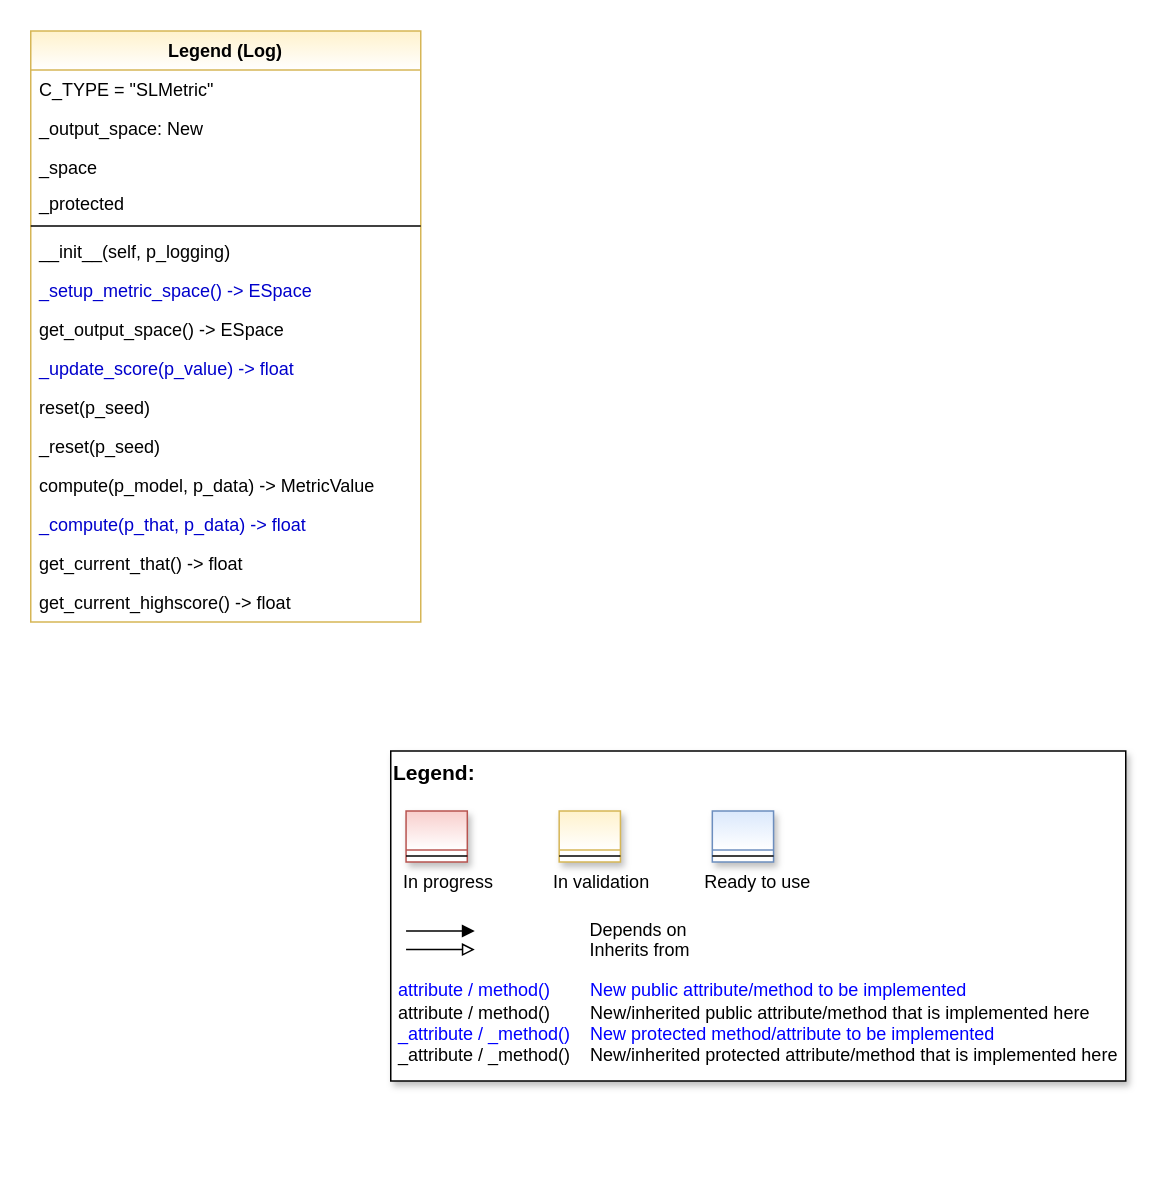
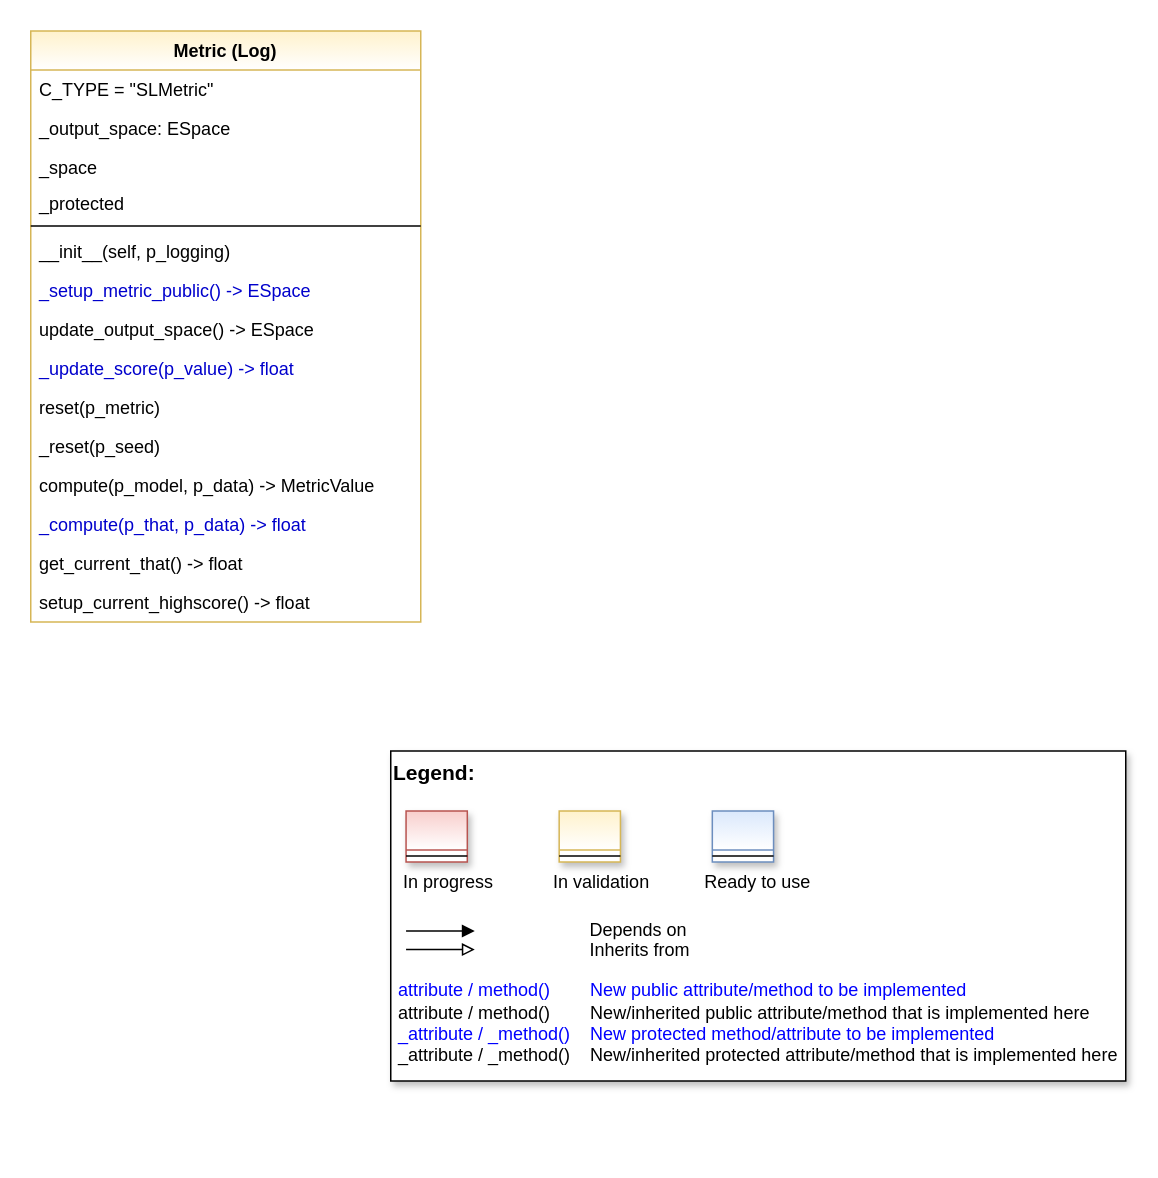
- <mxCell id="2" value="Legend (Log)" style="swimlane;fontStyle=1;align=center;verticalAlign=top;childLayout=stackLayout;horizontal=1;startSize=26;horizontalStack=0;resizeParent=1;resizeParentMax=0;resizeLast=0;collapsible=1;marginBottom=0;fillColor=#fff2cc;strokeColor=#d6b656;swimlaneFillColor=default;gradientColor=#FFFFFF;" vertex="1" parent="1"><mxGeometry x="20" y="20" width="260" height="394" as="geometry" /></mxCell>
+ <mxCell id="2" value="Metric (Log)" style="swimlane;fontStyle=1;align=center;verticalAlign=top;childLayout=stackLayout;horizontal=1;startSize=26;horizontalStack=0;resizeParent=1;resizeParentMax=0;resizeLast=0;collapsible=1;marginBottom=0;fillColor=#fff2cc;strokeColor=#d6b656;swimlaneFillColor=default;gradientColor=#FFFFFF;" vertex="1" parent="1"><mxGeometry x="20" y="20" width="260" height="394" as="geometry" /></mxCell>
- <mxCell id="4" value="_output_space: New" style="text;strokeColor=none;fillColor=none;align=left;verticalAlign=top;spacingLeft=4;spacingRight=4;overflow=hidden;rotatable=0;points=[[0,0.5],[1,0.5]];portConstraint=eastwest;" vertex="1" parent="2"><mxGeometry y="52" width="260" height="26" as="geometry" /></mxCell>
+ <mxCell id="4" value="_output_space: ESpace" style="text;strokeColor=none;fillColor=none;align=left;verticalAlign=top;spacingLeft=4;spacingRight=4;overflow=hidden;rotatable=0;points=[[0,0.5],[1,0.5]];portConstraint=eastwest;" vertex="1" parent="2"><mxGeometry y="52" width="260" height="26" as="geometry" /></mxCell>
- <mxCell id="9" value="_setup_metric_space() -&gt; ESpace" style="text;strokeColor=none;fillColor=none;align=left;verticalAlign=top;spacingLeft=4;spacingRight=4;overflow=hidden;rotatable=0;points=[[0,0.5],[1,0.5]];portConstraint=eastwest;fontColor=#0000CC;" vertex="1" parent="2"><mxGeometry y="160" width="260" height="26" as="geometry" /></mxCell>
+ <mxCell id="9" value="_setup_metric_public() -&gt; ESpace" style="text;strokeColor=none;fillColor=none;align=left;verticalAlign=top;spacingLeft=4;spacingRight=4;overflow=hidden;rotatable=0;points=[[0,0.5],[1,0.5]];portConstraint=eastwest;fontColor=#0000CC;" vertex="1" parent="2"><mxGeometry y="160" width="260" height="26" as="geometry" /></mxCell>
- <mxCell id="10" value="get_output_space() -&gt; ESpace" style="text;strokeColor=none;fillColor=none;align=left;verticalAlign=top;spacingLeft=4;spacingRight=4;overflow=hidden;rotatable=0;points=[[0,0.5],[1,0.5]];portConstraint=eastwest;" vertex="1" parent="2"><mxGeometry y="186" width="260" height="26" as="geometry" /></mxCell>
+ <mxCell id="10" value="update_output_space() -&gt; ESpace" style="text;strokeColor=none;fillColor=none;align=left;verticalAlign=top;spacingLeft=4;spacingRight=4;overflow=hidden;rotatable=0;points=[[0,0.5],[1,0.5]];portConstraint=eastwest;" vertex="1" parent="2"><mxGeometry y="186" width="260" height="26" as="geometry" /></mxCell>
- <mxCell id="12" value="reset(p_seed)" style="text;strokeColor=none;fillColor=none;align=left;verticalAlign=top;spacingLeft=4;spacingRight=4;overflow=hidden;rotatable=0;points=[[0,0.5],[1,0.5]];portConstraint=eastwest;" vertex="1" parent="2"><mxGeometry y="238" width="260" height="26" as="geometry" /></mxCell>
+ <mxCell id="12" value="reset(p_metric)" style="text;strokeColor=none;fillColor=none;align=left;verticalAlign=top;spacingLeft=4;spacingRight=4;overflow=hidden;rotatable=0;points=[[0,0.5],[1,0.5]];portConstraint=eastwest;" vertex="1" parent="2"><mxGeometry y="238" width="260" height="26" as="geometry" /></mxCell>
- <mxCell id="17" value="get_current_highscore() -&gt; float" style="text;strokeColor=none;fillColor=none;align=left;verticalAlign=top;spacingLeft=4;spacingRight=4;overflow=hidden;rotatable=0;points=[[0,0.5],[1,0.5]];portConstraint=eastwest;fontColor=default;" vertex="1" parent="2"><mxGeometry y="368" width="260" height="26" as="geometry" /></mxCell>
+ <mxCell id="17" value="setup_current_highscore() -&gt; float" style="text;strokeColor=none;fillColor=none;align=left;verticalAlign=top;spacingLeft=4;spacingRight=4;overflow=hidden;rotatable=0;points=[[0,0.5],[1,0.5]];portConstraint=eastwest;fontColor=default;" vertex="1" parent="2"><mxGeometry y="368" width="260" height="26" as="geometry" /></mxCell>
